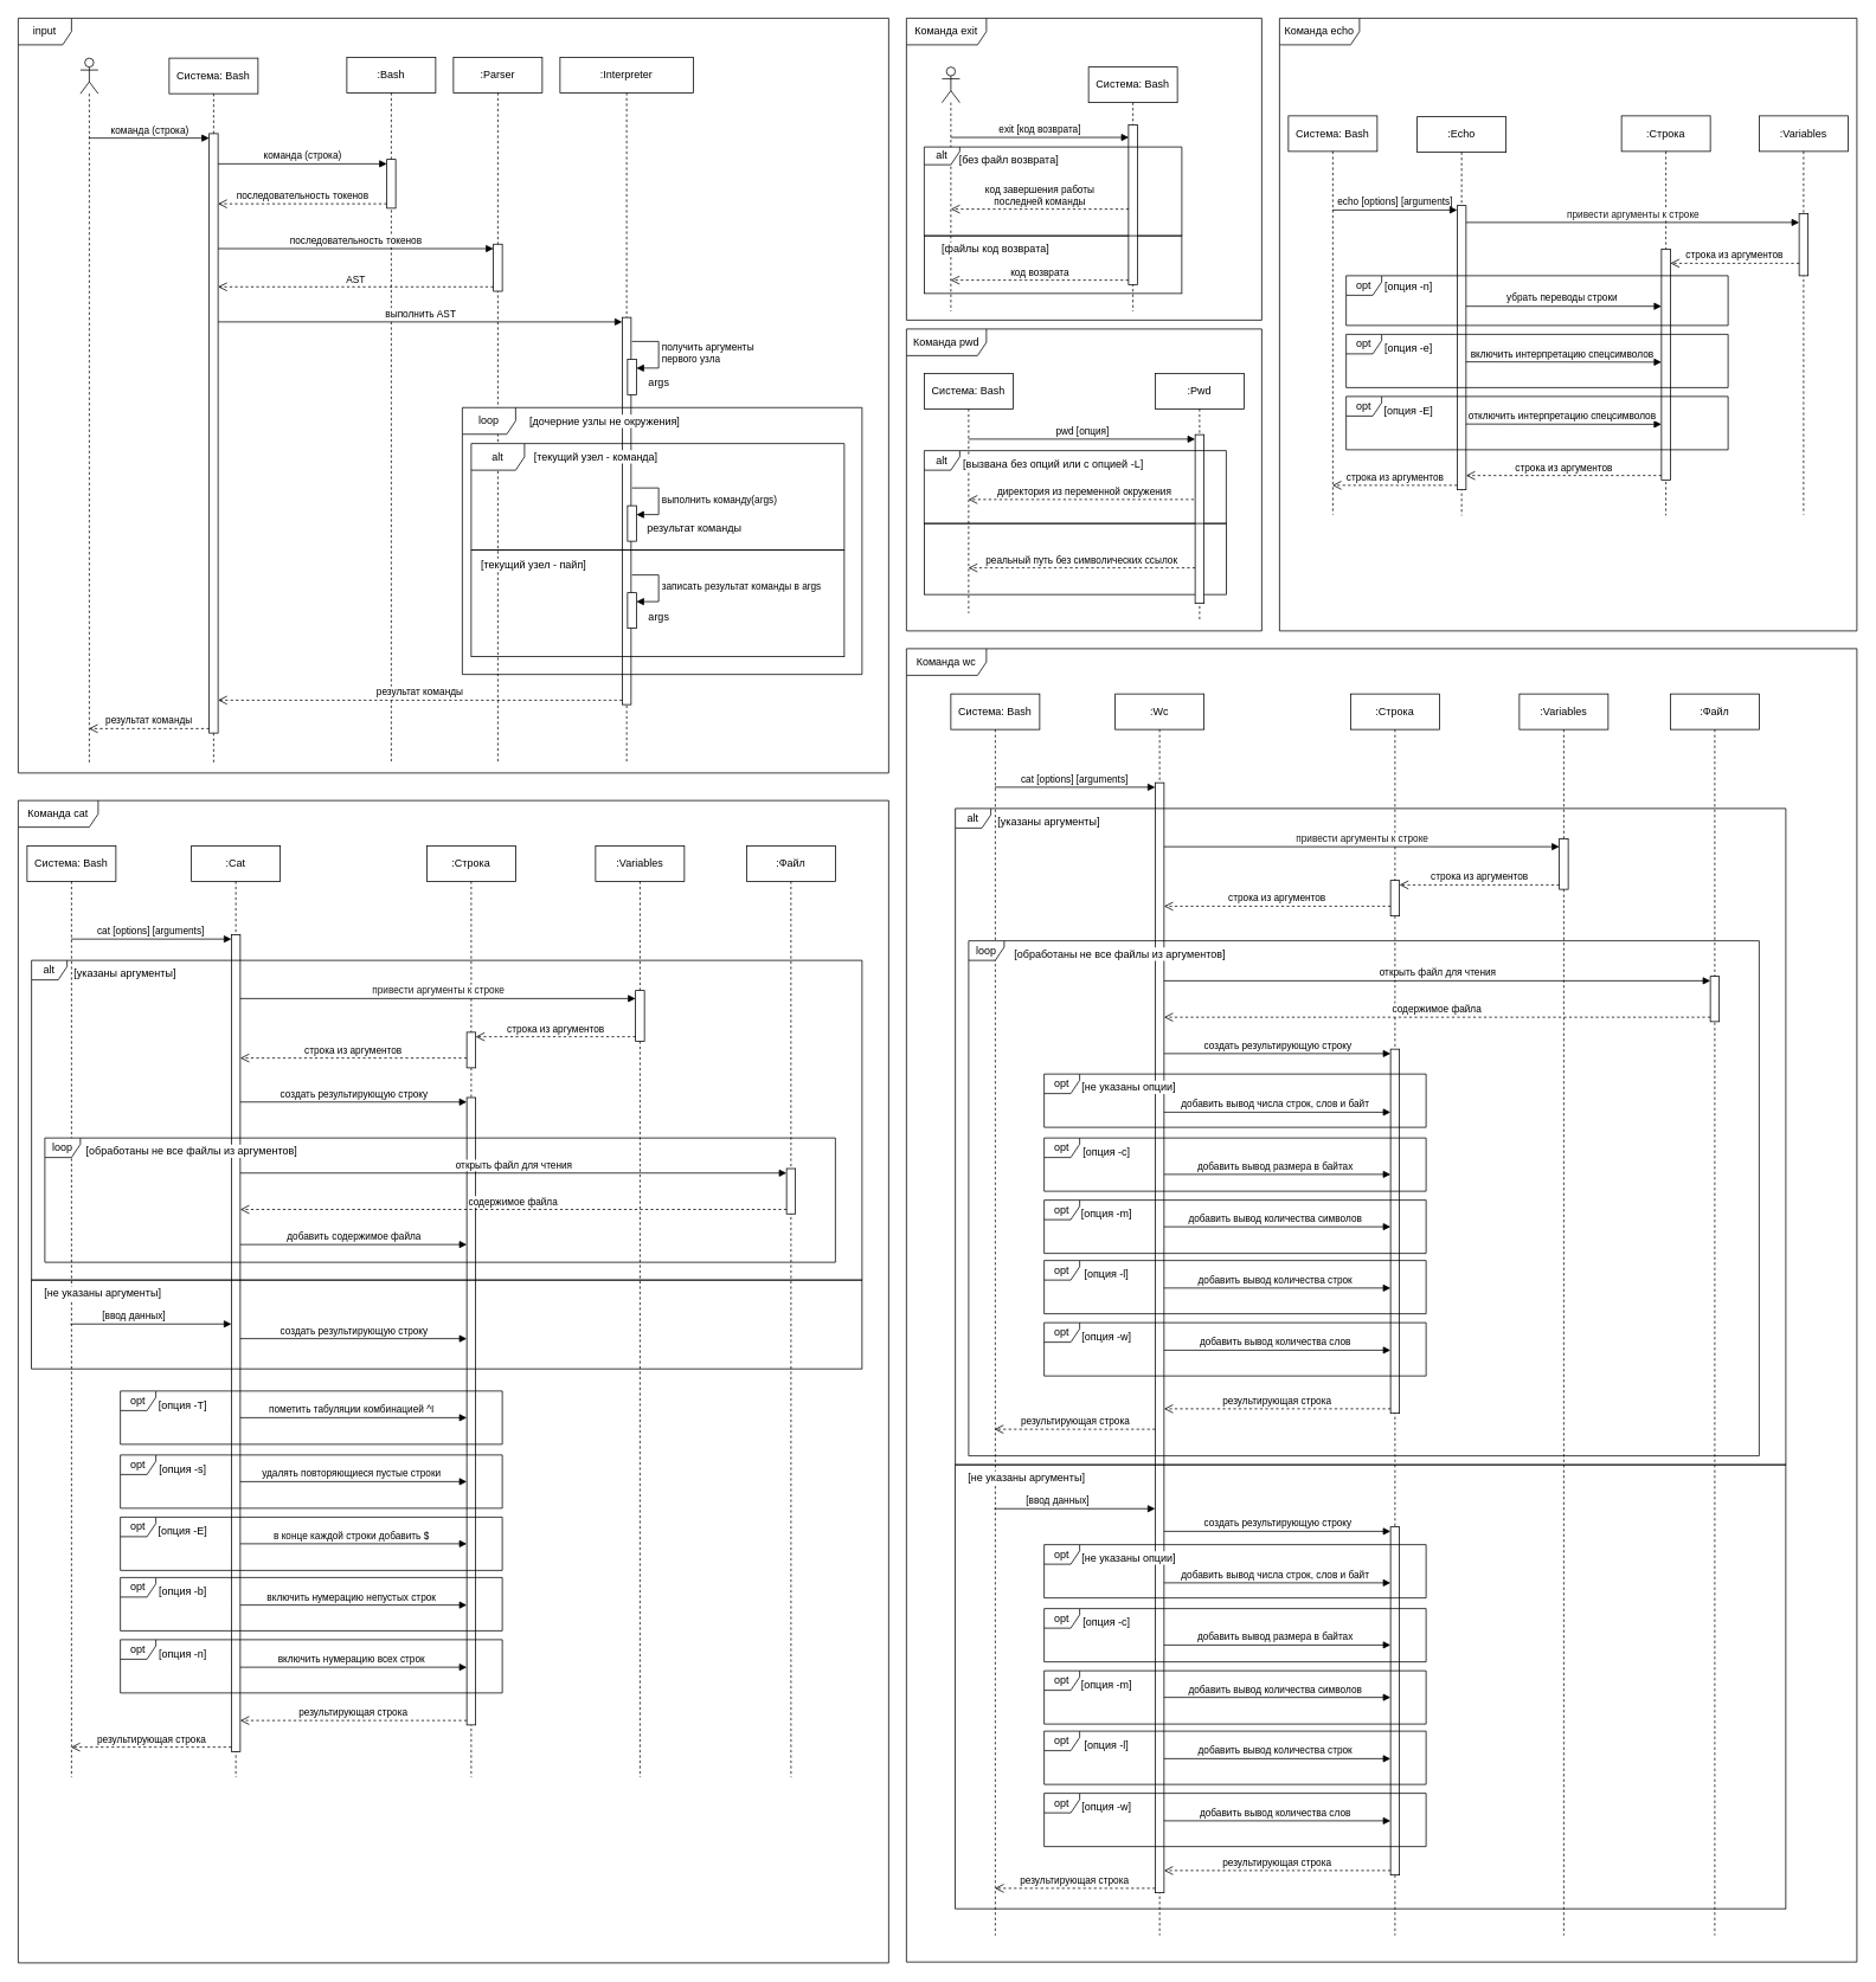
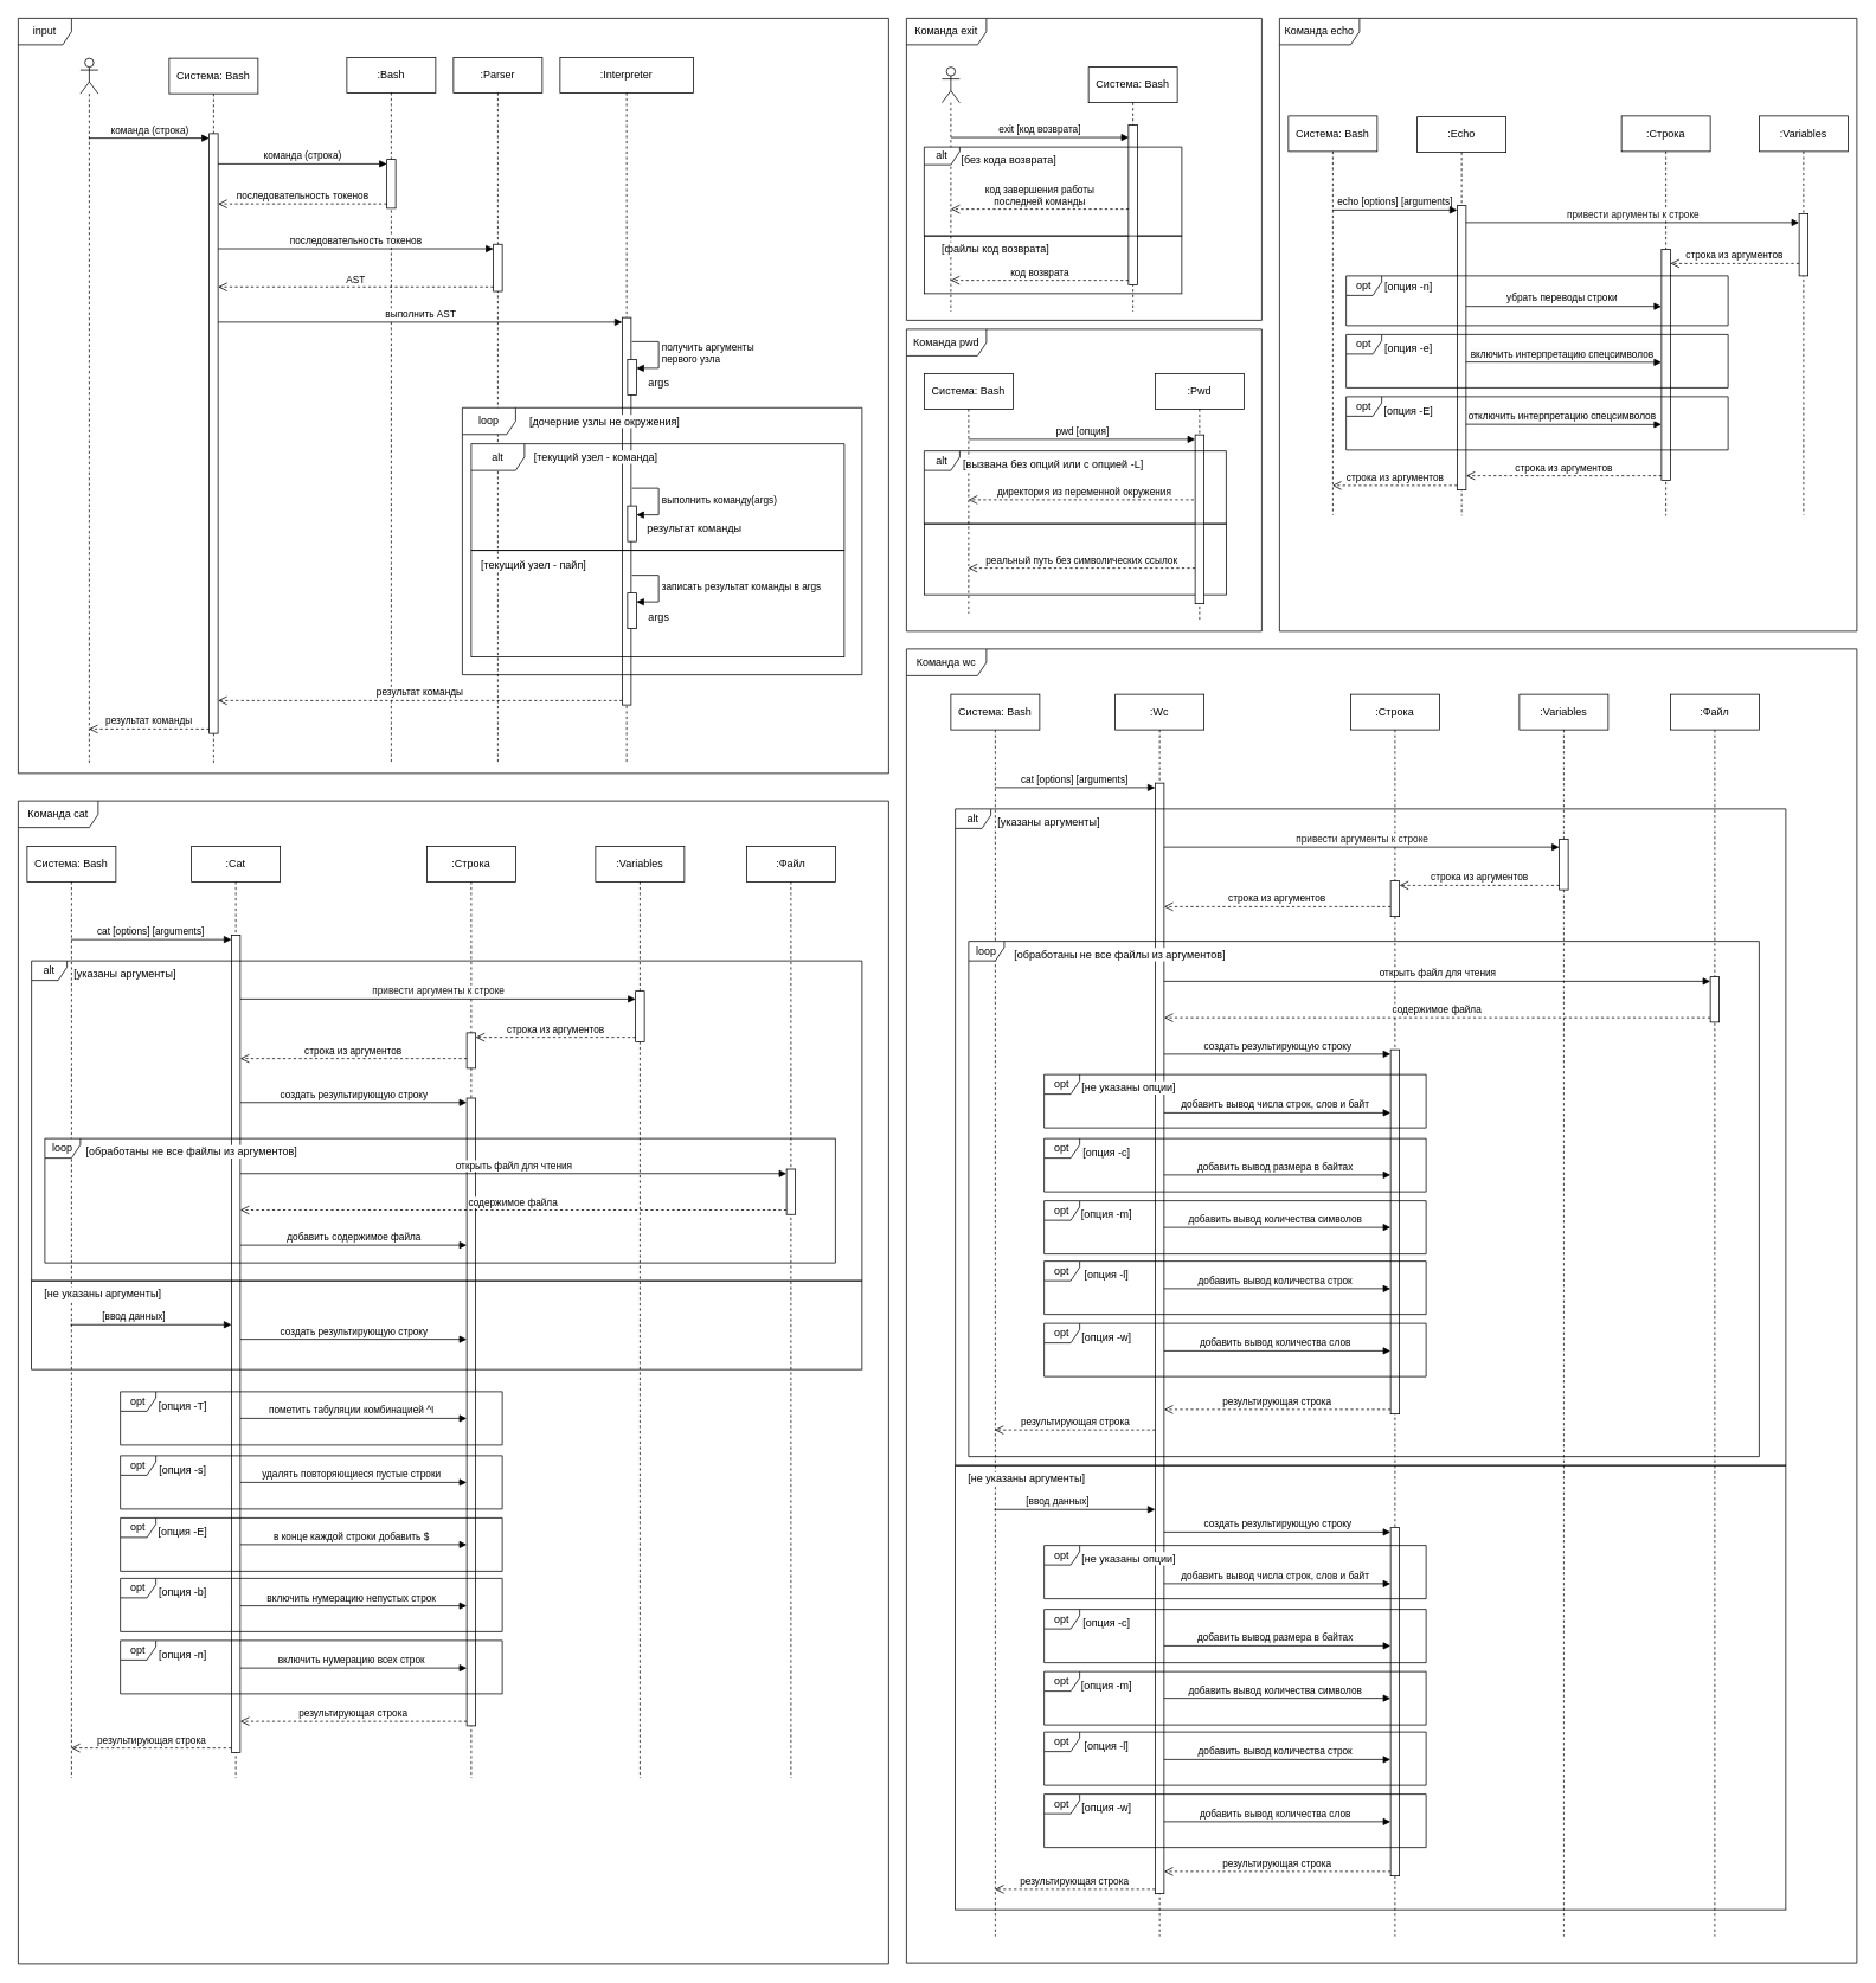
- <mxCell id="27" value="[без файл возврата]" style="text;html=1;align=center;verticalAlign=middle;resizable=0;points=[];autosize=1;strokeColor=none;fillColor=none;labelBackgroundColor=none;" vertex="1" parent="1"><mxGeometry x="1070" y="165" width="130" height="30" as="geometry" /></mxCell>
+ <mxCell id="27" value="[без кода возврата]" style="text;html=1;align=center;verticalAlign=middle;resizable=0;points=[];autosize=1;strokeColor=none;fillColor=none;labelBackgroundColor=none;" vertex="1" parent="1"><mxGeometry x="1070" y="165" width="130" height="30" as="geometry" /></mxCell>
